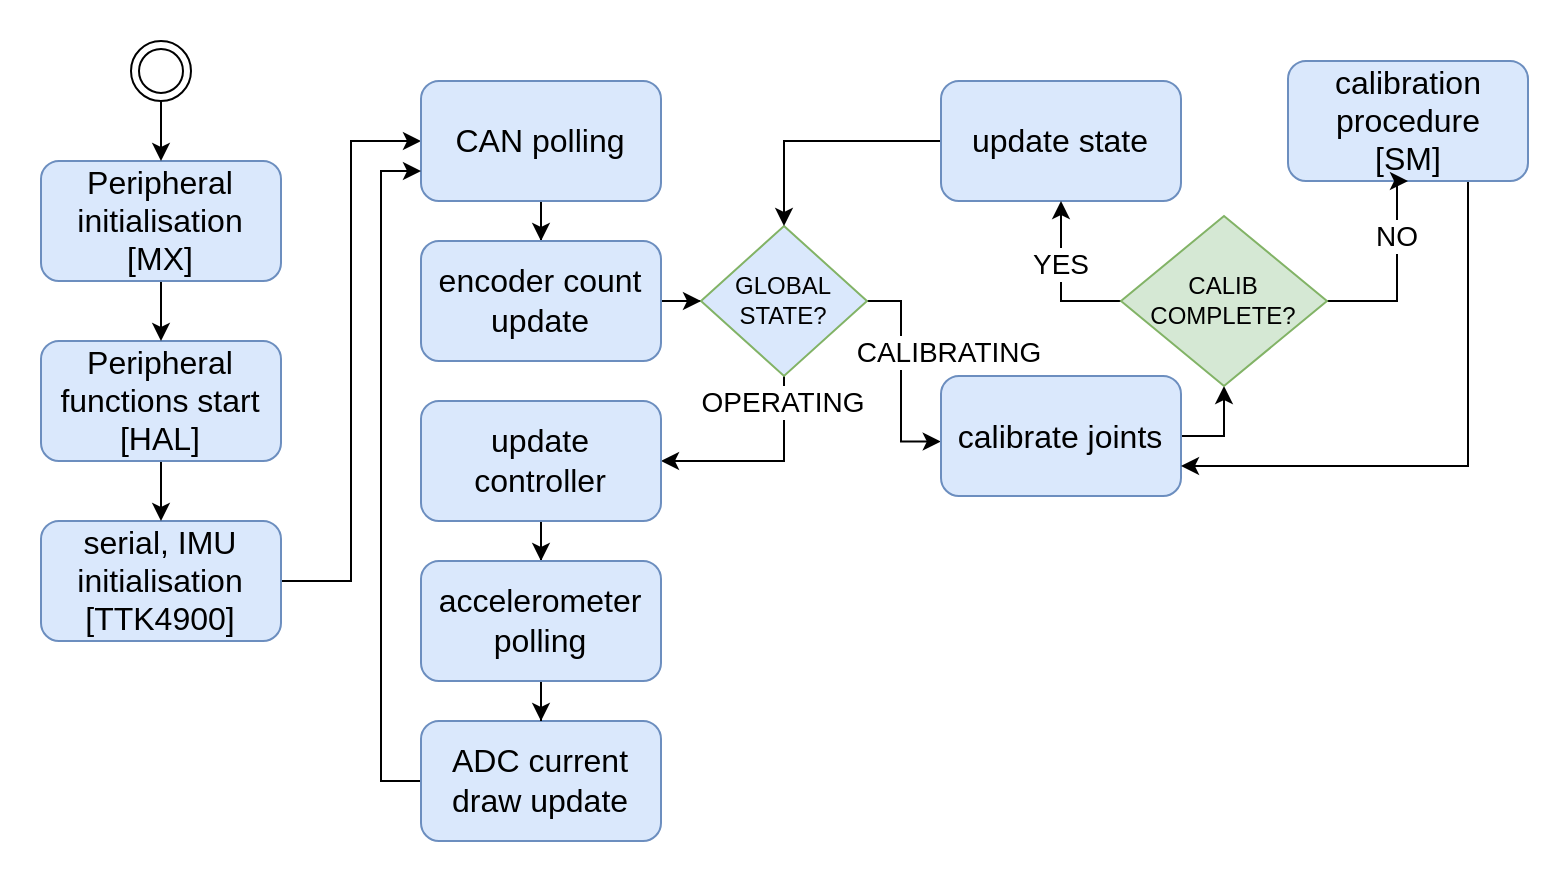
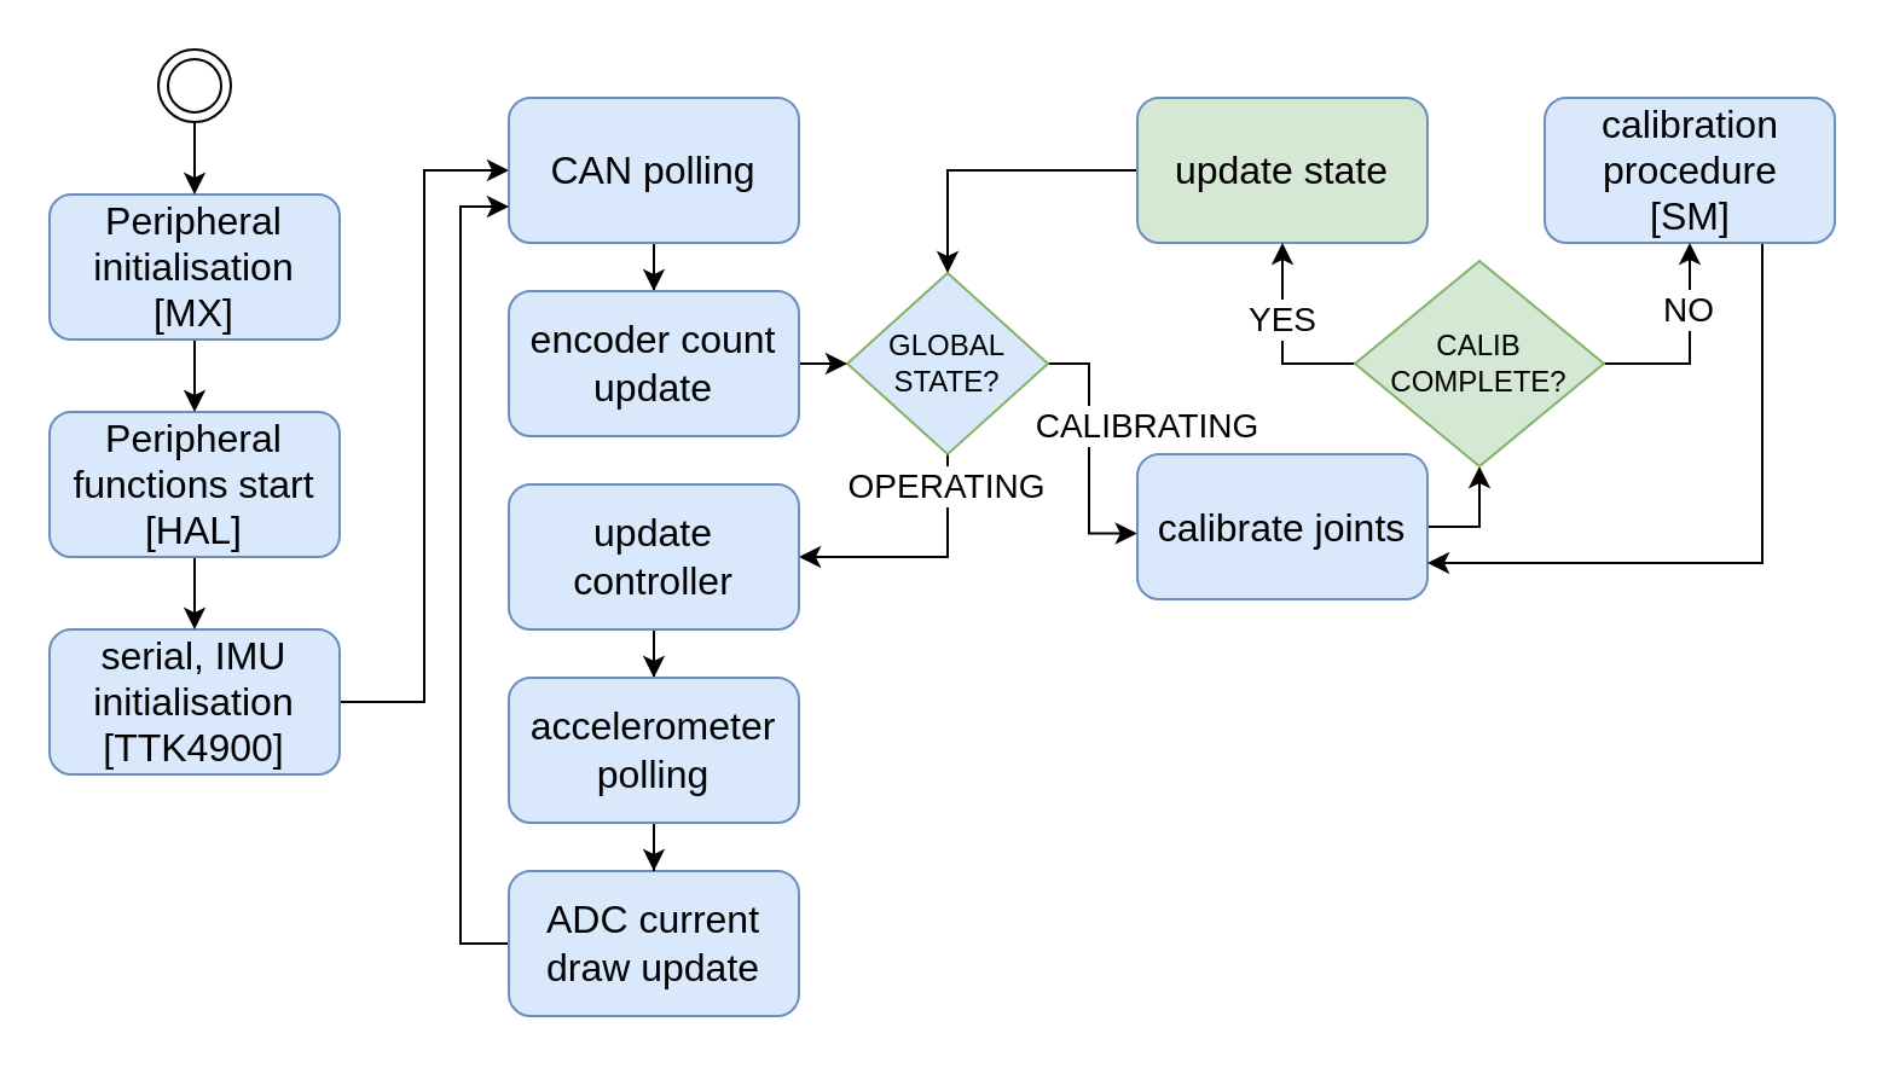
- <mxCell id="28" value="calibration procedure&lt;div&gt;[SM]&lt;/div&gt;" style="rounded=1;whiteSpace=wrap;html=1;fontSize=16;fillColor=#dae8fc;strokeColor=#6c8ebf;" vertex="1" parent="1"><mxGeometry x="643.5" y="30" width="120" height="60" as="geometry" /></mxCell>
+ <mxCell id="28" value="calibration procedure&lt;div&gt;[SM]&lt;/div&gt;" style="rounded=1;whiteSpace=wrap;html=1;fontSize=16;fillColor=#dae8fc;strokeColor=#6c8ebf;" vertex="1" parent="1"><mxGeometry x="638.5" y="40" width="120" height="60" as="geometry" /></mxCell>
- <mxCell id="24" value="update state" style="rounded=1;whiteSpace=wrap;html=1;fontSize=16;fillColor=#dae8fc;strokeColor=#6c8ebf;" vertex="1" parent="1"><mxGeometry x="470" y="40" width="120" height="60" as="geometry" /></mxCell>
+ <mxCell id="24" value="update state" style="rounded=1;whiteSpace=wrap;html=1;fontSize=16;fillColor=#d5e8d4;strokeColor=#6c8ebf;" vertex="1" parent="1"><mxGeometry x="470" y="40" width="120" height="60" as="geometry" /></mxCell>
